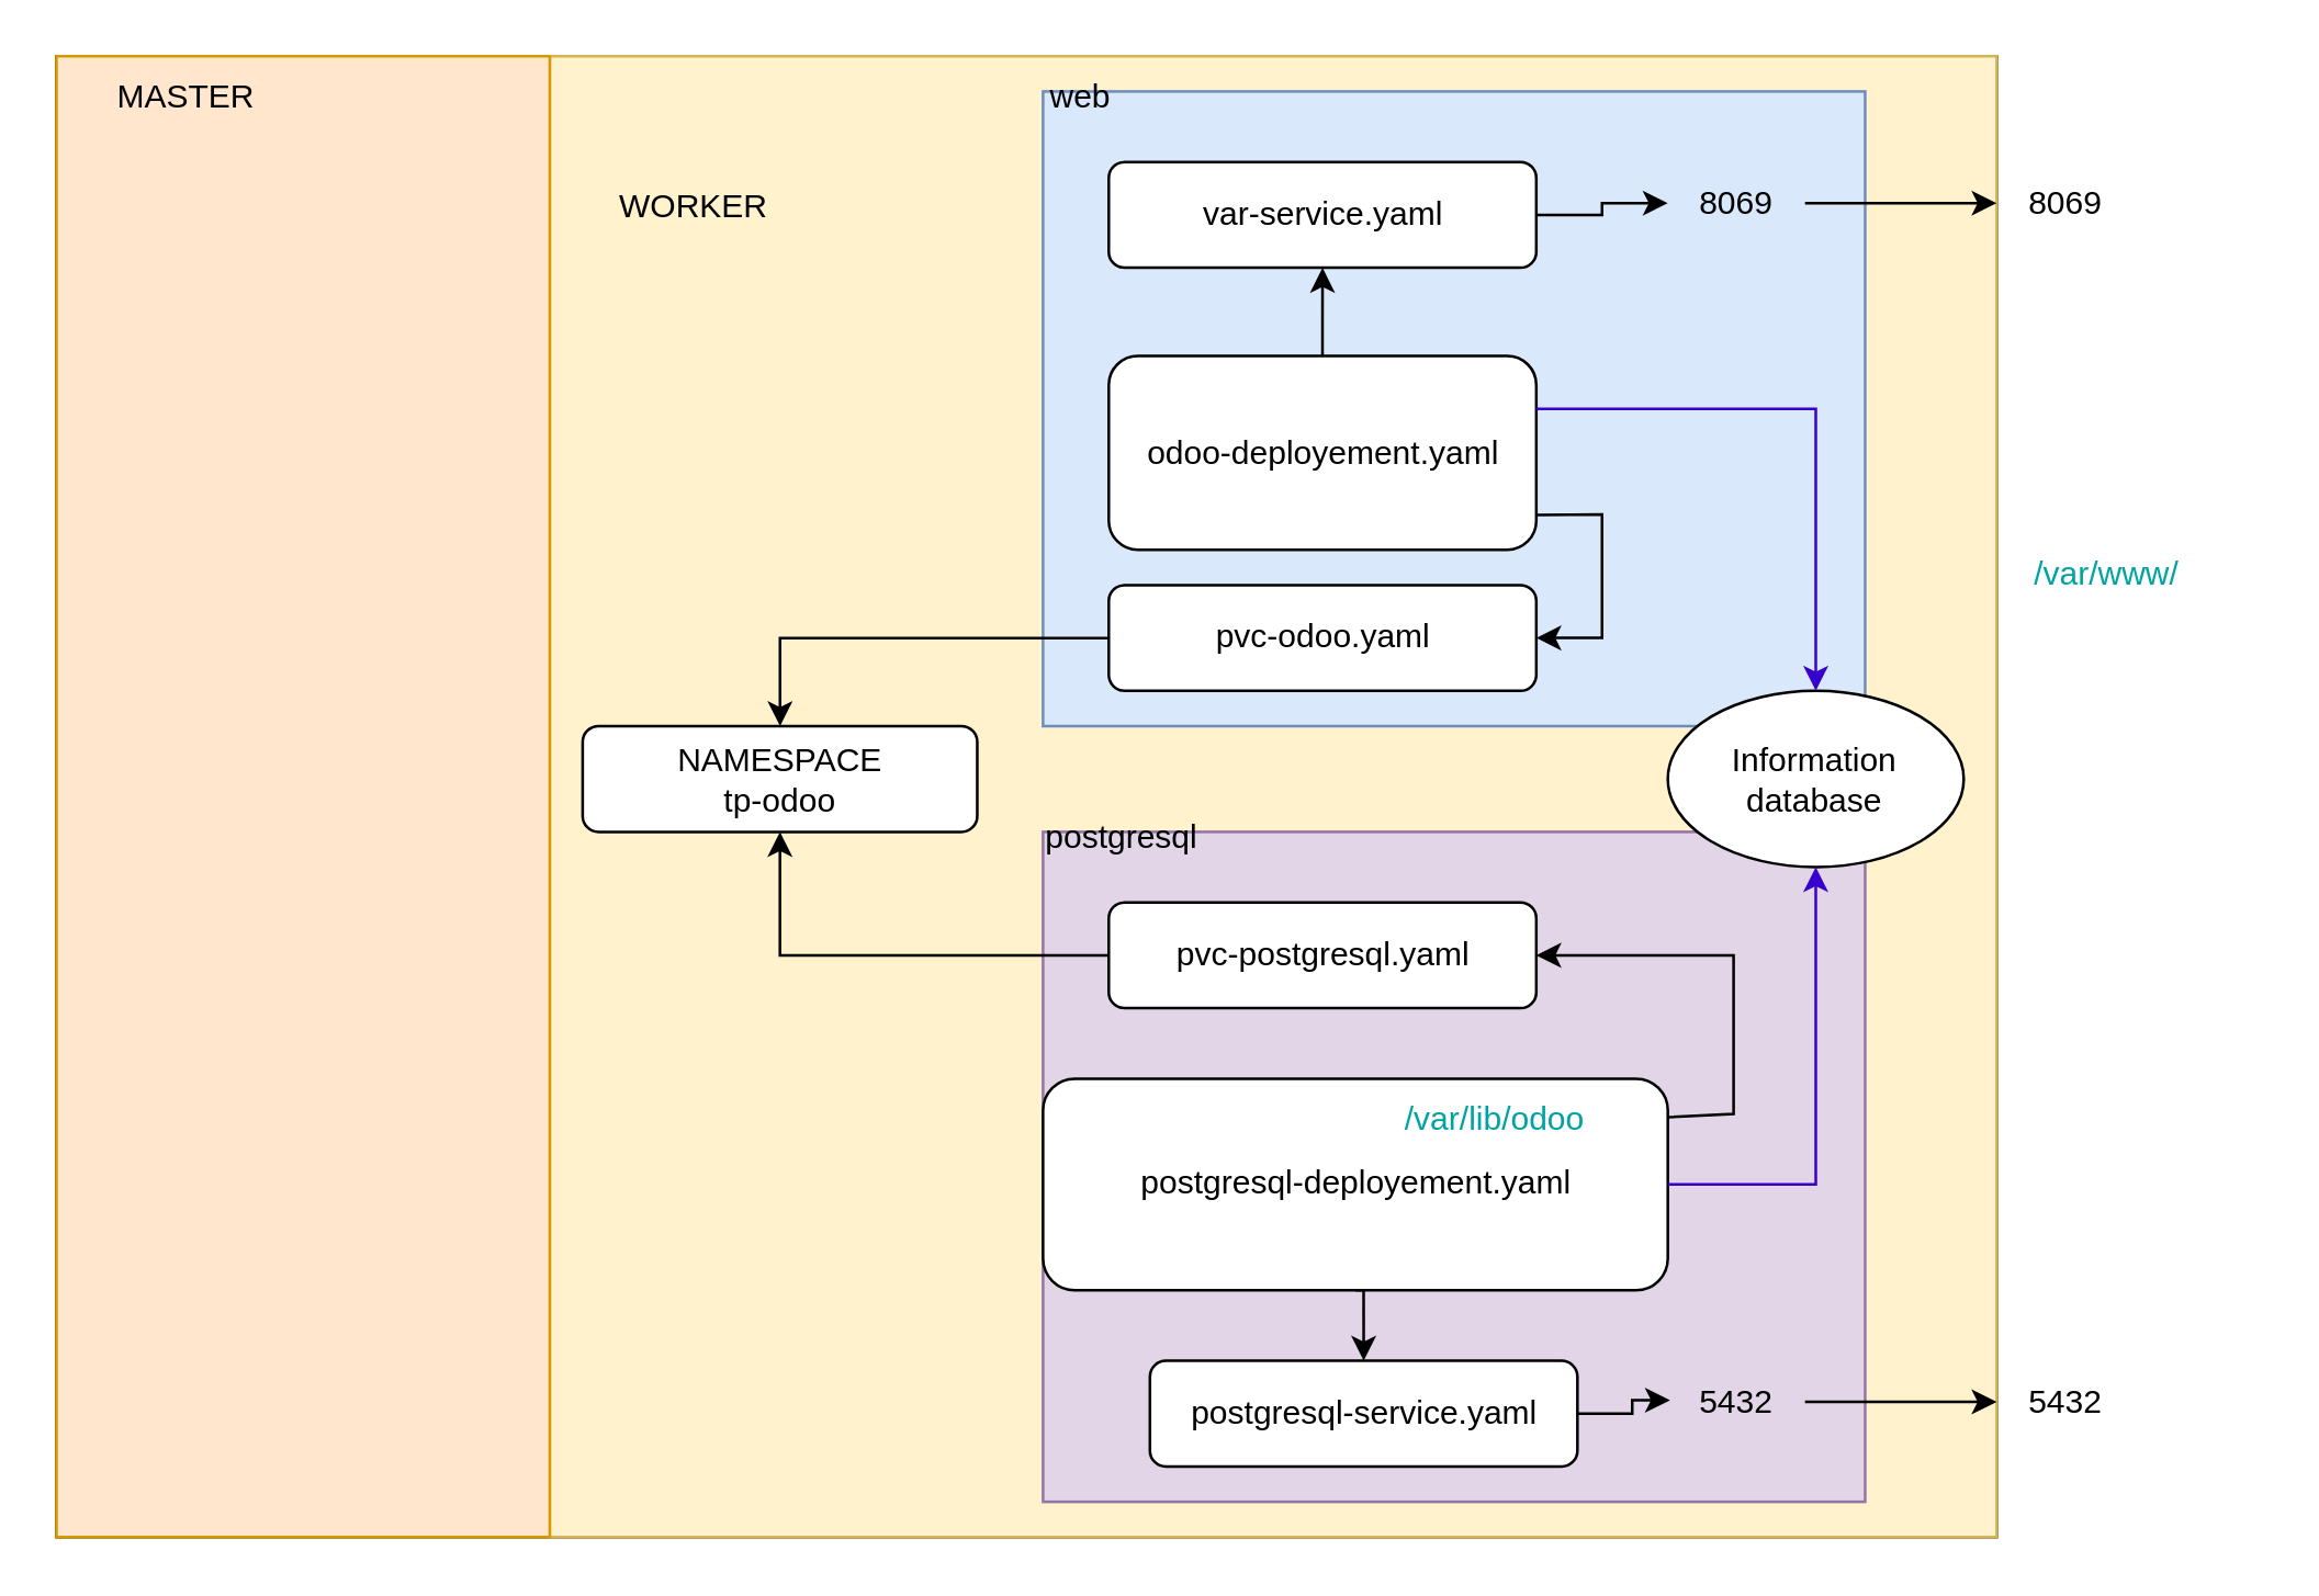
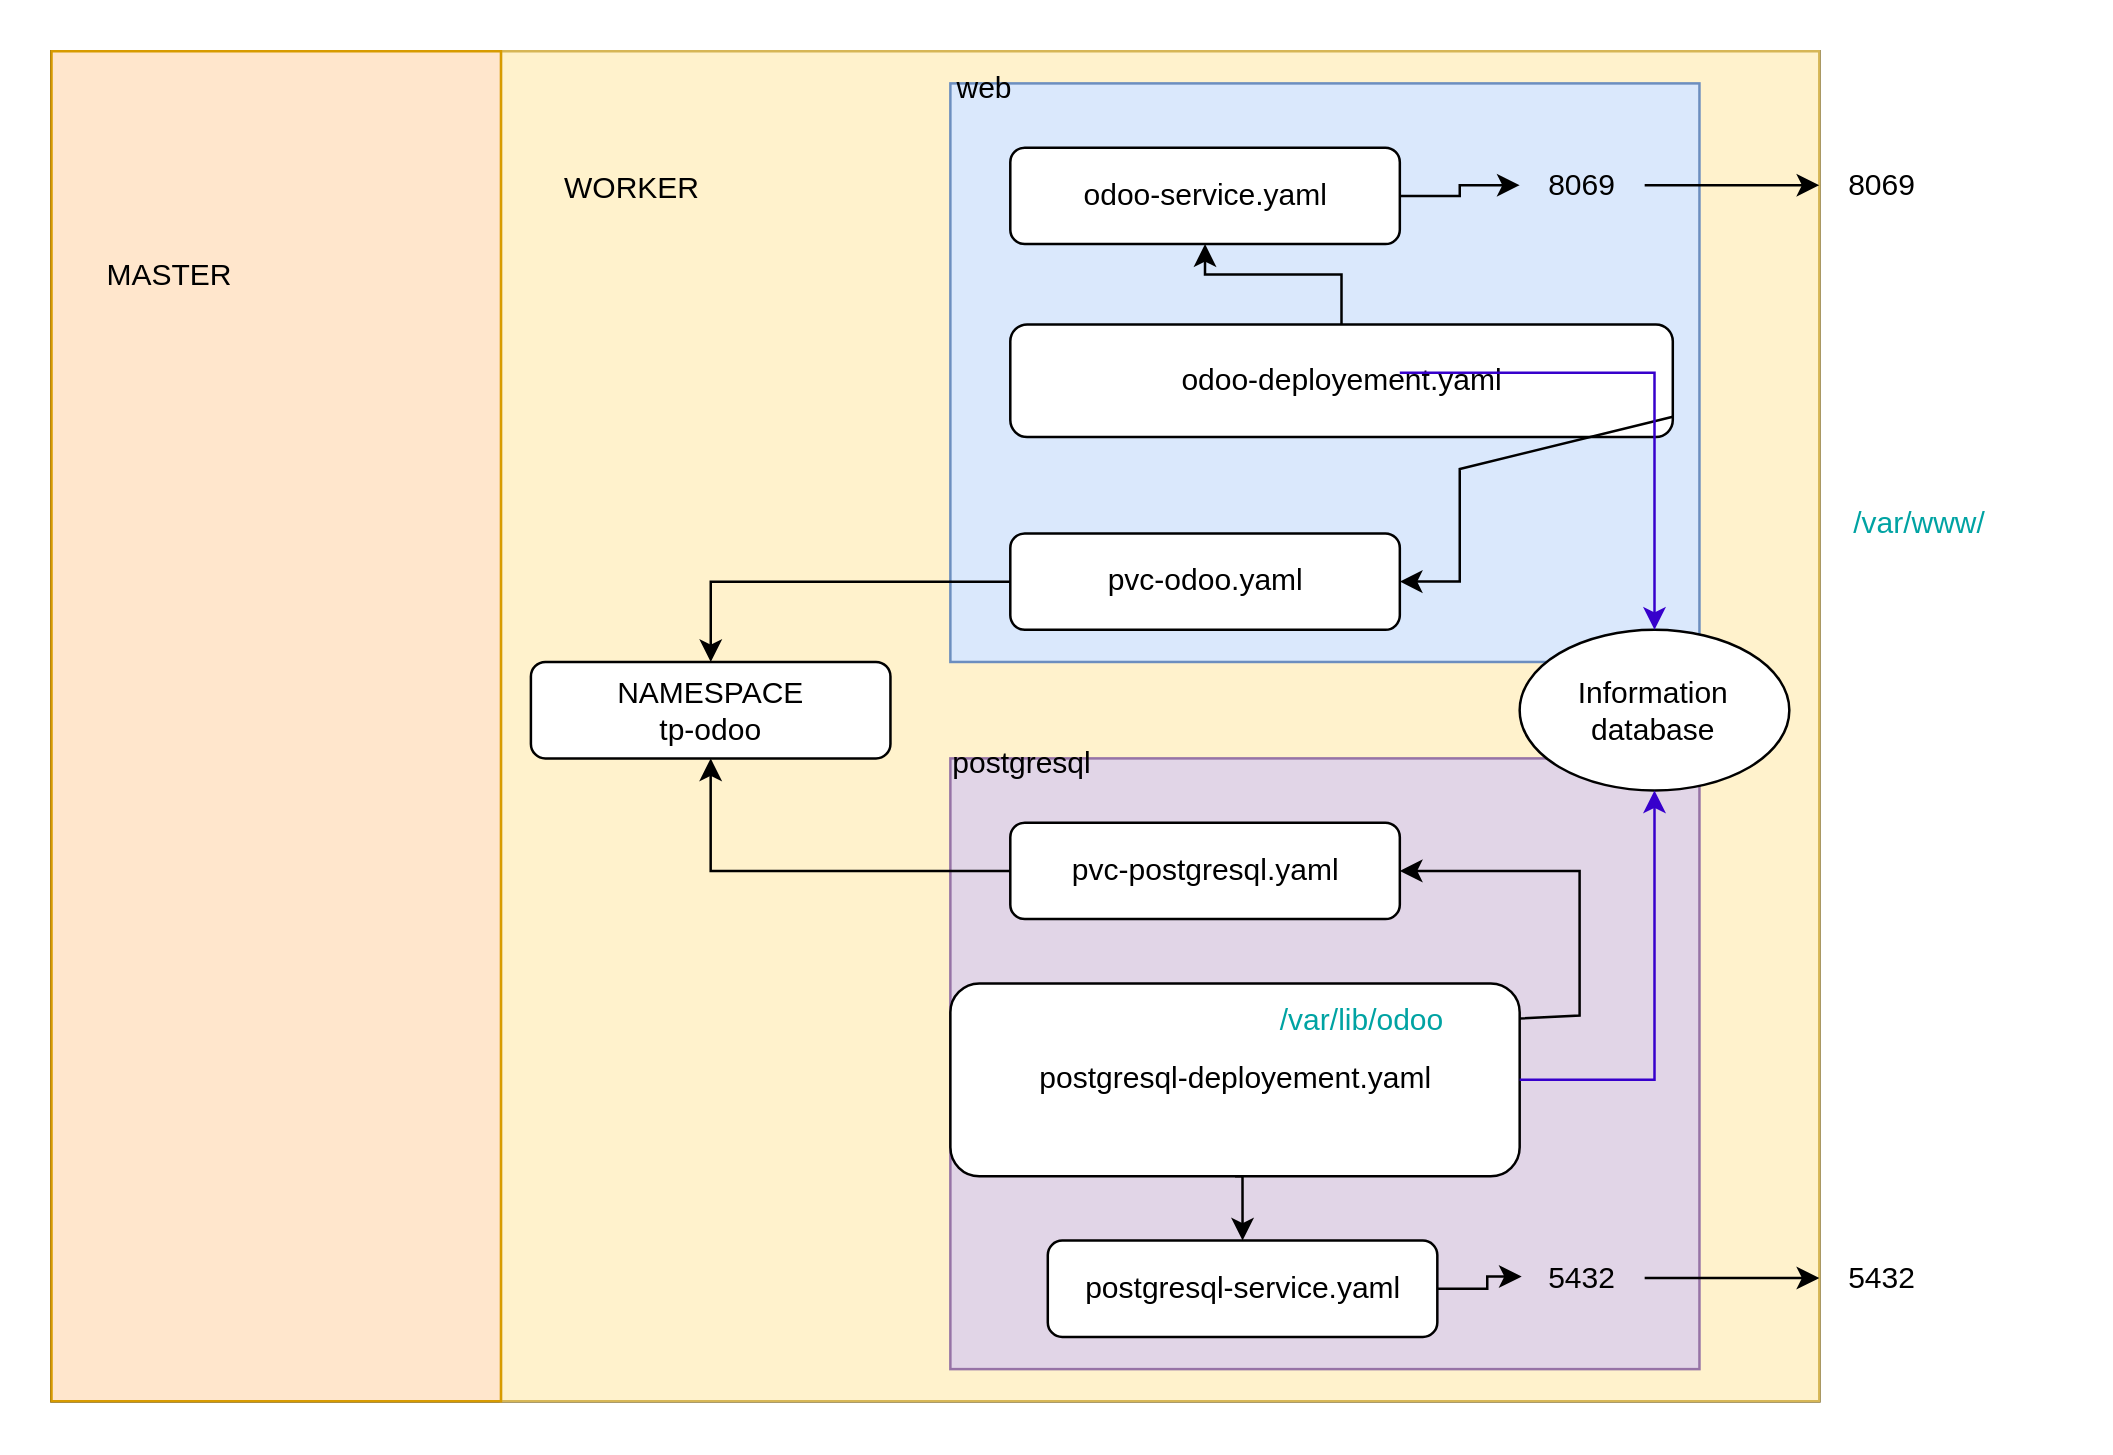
- <mxCell id="27" value="MASTER" style="text;html=1;align=center;verticalAlign=middle;resizable=0;points=[];autosize=1;strokeColor=none;fillColor=none;" vertex="1" parent="2"><mxGeometry x="11.985" width="70" height="30" as="geometry" /></mxCell>
+ <mxCell id="27" value="MASTER" style="text;html=1;align=center;verticalAlign=middle;resizable=0;points=[];autosize=1;strokeColor=none;fillColor=none;" vertex="1" parent="2"><mxGeometry x="11.985" y="75" width="70" height="30" as="geometry" /></mxCell>
- <mxCell id="13" value="var-service.yaml" style="rounded=1;whiteSpace=wrap;html=1;" vertex="1" parent="2"><mxGeometry x="383.522" y="38.571" width="155.806" height="38.571" as="geometry" /></mxCell>
+ <mxCell id="13" value="odoo-service.yaml" style="rounded=1;whiteSpace=wrap;html=1;" vertex="1" parent="2"><mxGeometry x="383.522" y="38.571" width="155.806" height="38.571" as="geometry" /></mxCell>
- <mxCell id="10" value="odoo-deployement.yaml" style="rounded=1;whiteSpace=wrap;html=1;" vertex="1" parent="2"><mxGeometry x="383.522" y="109.286" width="155.806" height="70.714" as="geometry" /></mxCell>
+ <mxCell id="10" value="odoo-deployement.yaml" style="rounded=1;whiteSpace=wrap;html=1;" vertex="1" parent="2"><mxGeometry x="383.522" y="109.286" width="265" height="45" as="geometry" /></mxCell>
